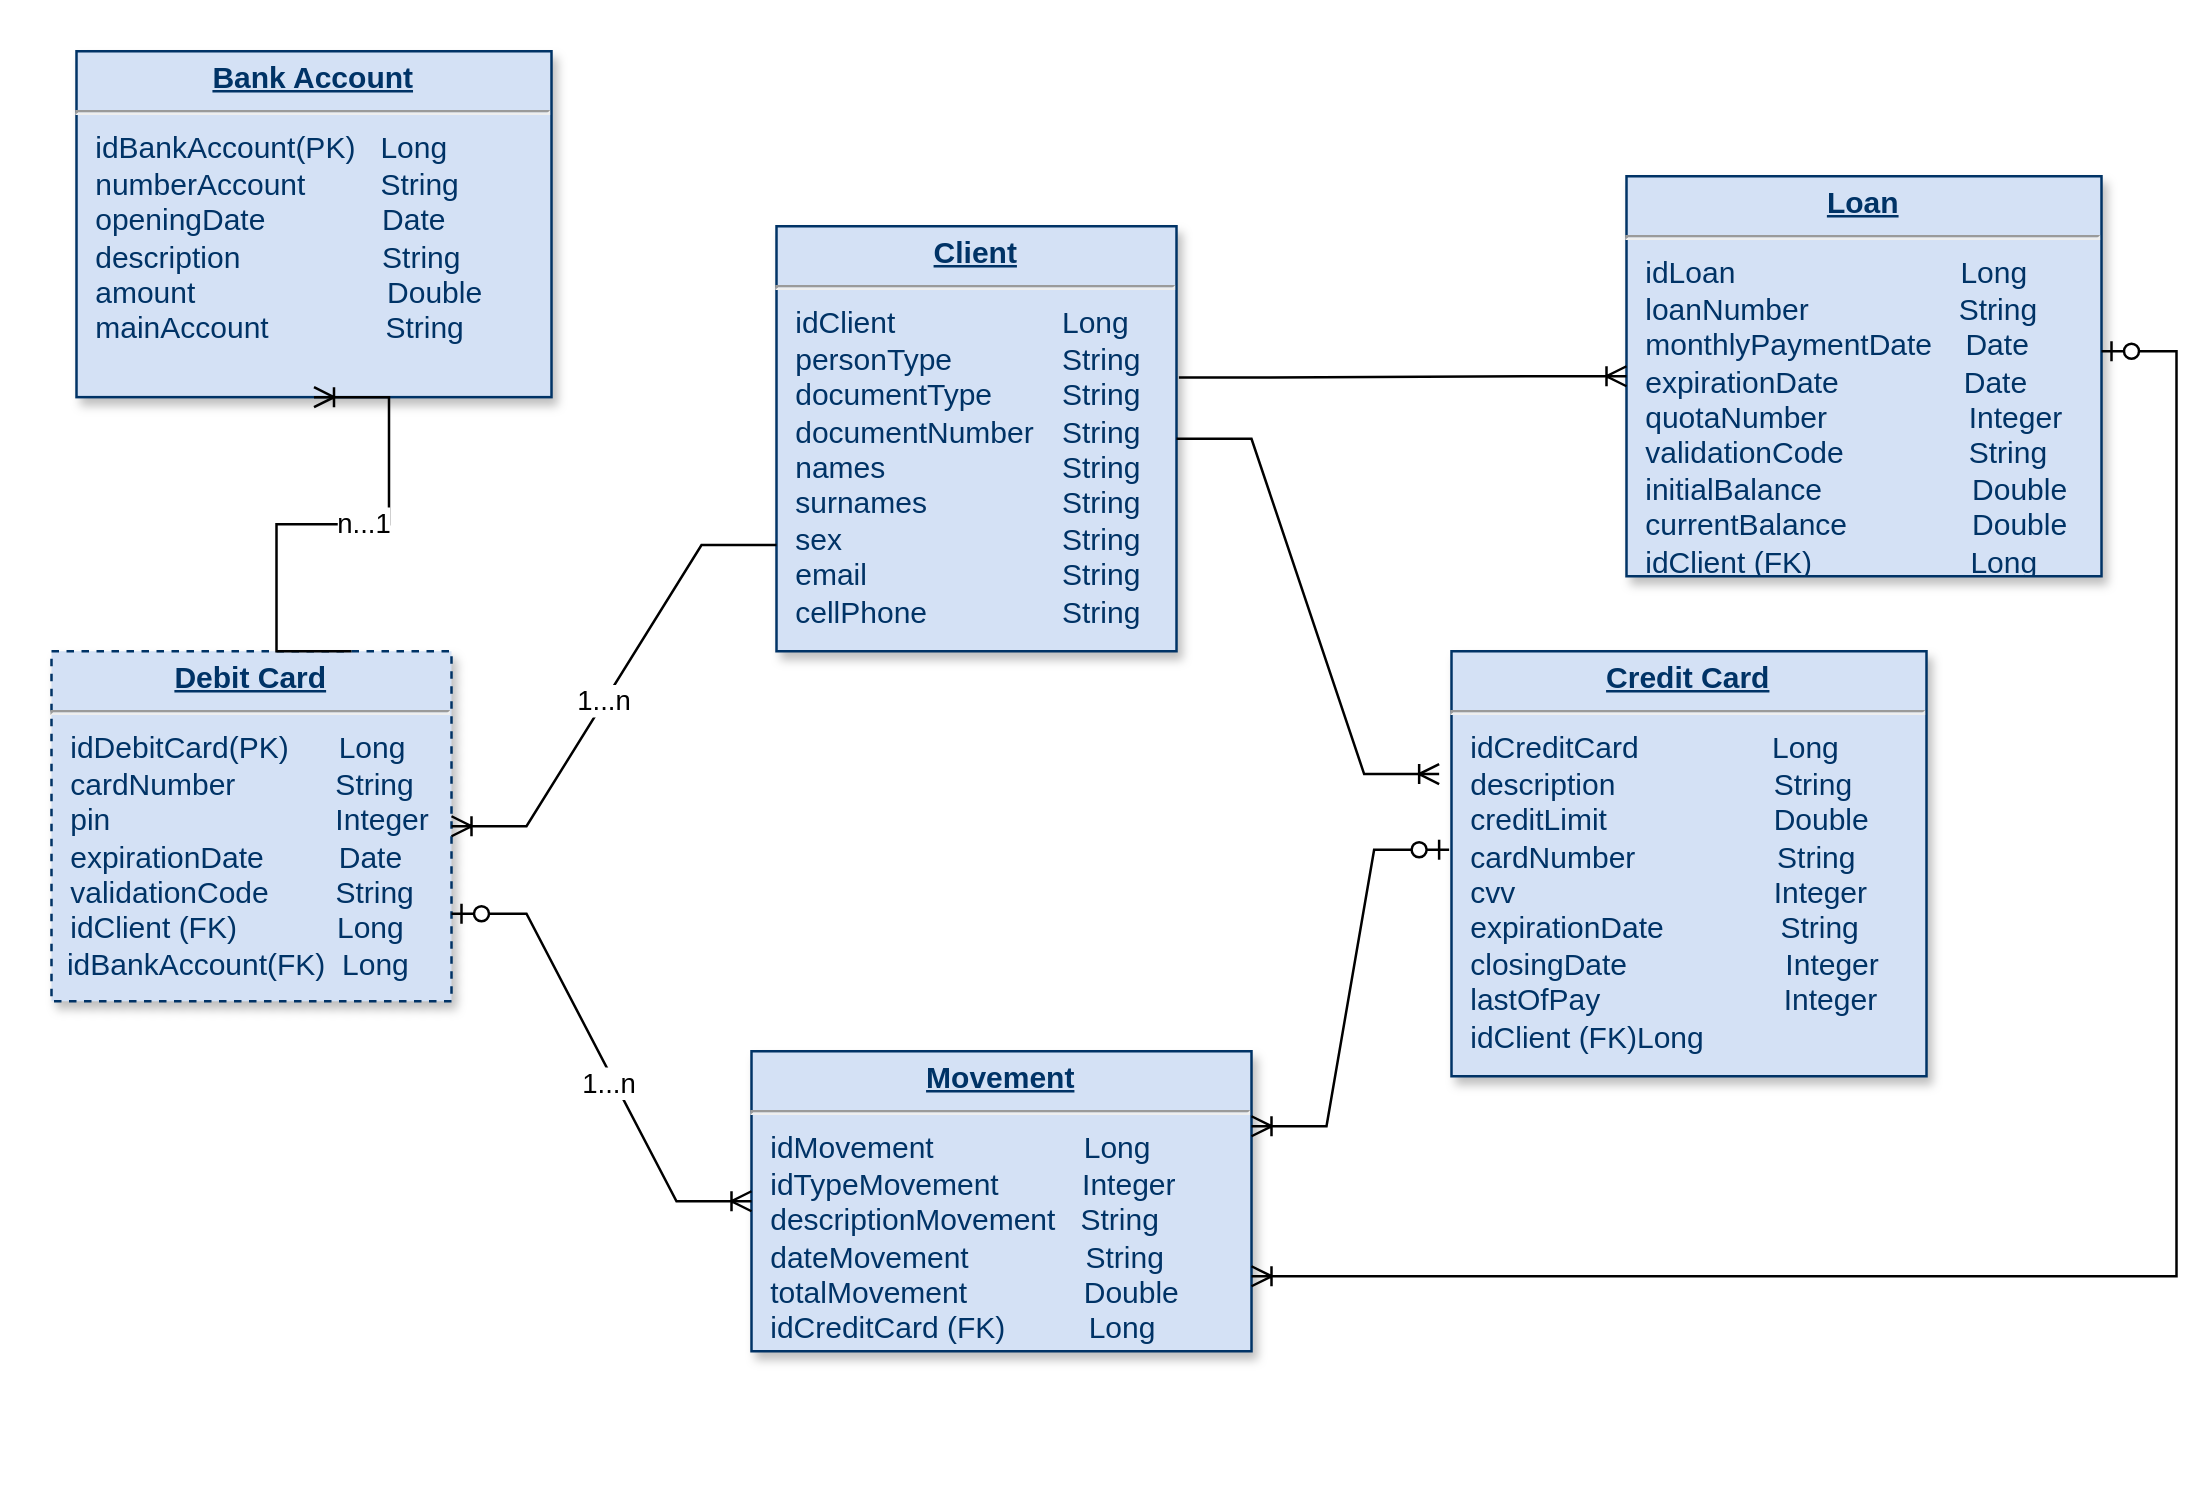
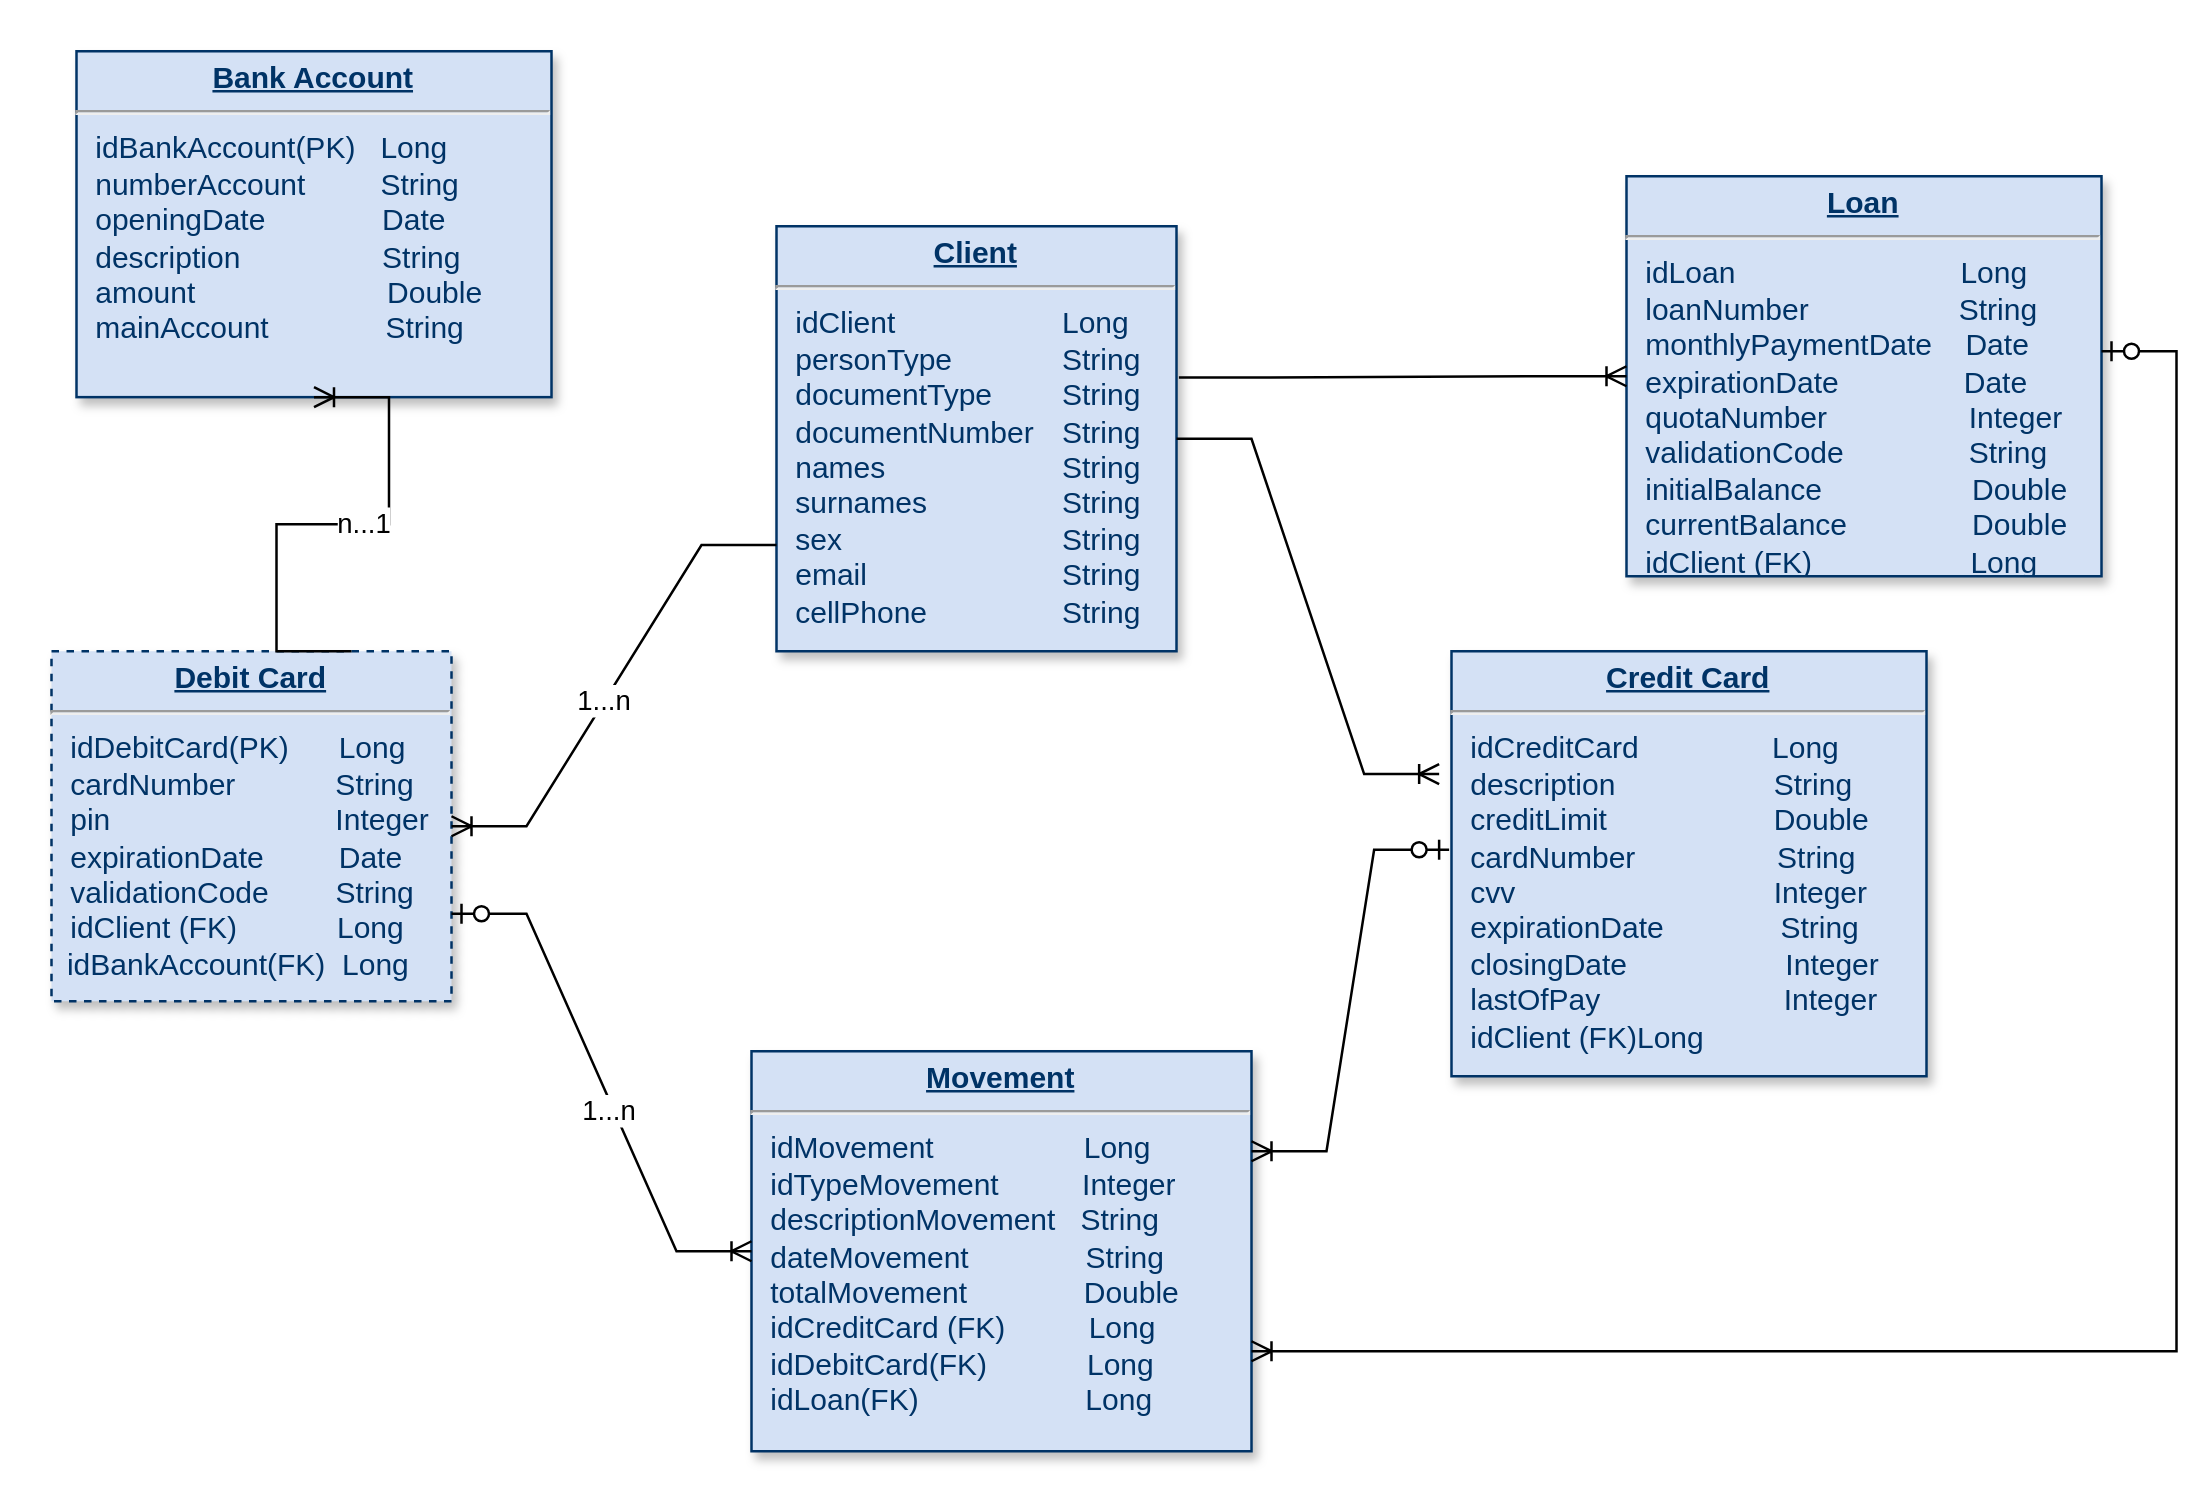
- <mxCell id="7" value="&lt;p style=&quot;margin: 0px; margin-top: 4px; text-align: center; text-decoration: underline;&quot;&gt;&lt;b&gt;Movement&lt;/b&gt;&lt;/p&gt;&lt;hr&gt;&lt;p style=&quot;margin: 0px; margin-left: 8px;&quot;&gt;idMovement&amp;nbsp; &amp;nbsp; &amp;nbsp; &amp;nbsp; &amp;nbsp; &amp;nbsp;&lt;span style=&quot;&quot;&gt;&amp;nbsp; &amp;nbsp; &amp;nbsp; &amp;nbsp;&lt;/span&gt;Long&lt;/p&gt;&lt;p style=&quot;margin: 0px; margin-left: 8px;&quot;&gt;&lt;span style=&quot;background-color: initial;&quot;&gt;idTypeMovement&lt;span style=&quot;&quot;&gt;&amp;nbsp; &amp;nbsp; &amp;nbsp; &amp;nbsp; &amp;nbsp;&amp;nbsp;&lt;/span&gt;&lt;span style=&quot;&quot;&gt;&lt;/span&gt;Integer&lt;/span&gt;&lt;/p&gt;&lt;p style=&quot;margin: 0px; margin-left: 8px;&quot;&gt;descriptionMovement&lt;span style=&quot;&quot;&gt;&amp;nbsp; &amp;nbsp;&lt;/span&gt;String&lt;/p&gt;&lt;p style=&quot;margin: 0px; margin-left: 8px;&quot;&gt;dateMovement&lt;span style=&quot;&quot;&gt;&amp;nbsp; &amp;nbsp; &amp;nbsp; &amp;nbsp; &amp;nbsp; &amp;nbsp; &amp;nbsp;&amp;nbsp;&lt;/span&gt;&lt;span style=&quot;&quot;&gt;&lt;/span&gt;String&lt;/p&gt;&lt;p style=&quot;margin: 0px; margin-left: 8px;&quot;&gt;totalMovement&lt;span style=&quot;&quot;&gt;&amp;nbsp; &amp;nbsp; &amp;nbsp; &amp;nbsp; &amp;nbsp; &amp;nbsp; &amp;nbsp;&amp;nbsp;&lt;/span&gt;&lt;span style=&quot;&quot;&gt;&lt;/span&gt;Double&lt;/p&gt;&lt;p style=&quot;margin: 0px; margin-left: 8px;&quot;&gt;idCreditCard&lt;span style=&quot;&quot;&gt;&amp;nbsp;(&lt;/span&gt;&lt;span style=&quot;&quot;&gt;&lt;/span&gt;&lt;span style=&quot;&quot;&gt;&lt;/span&gt;FK)&amp;nbsp; &amp;nbsp; &amp;nbsp; &amp;nbsp; &amp;nbsp; Long&lt;/p&gt;&lt;p style=&quot;margin: 0px; margin-left: 8px;&quot;&gt;idDebitCard(FK)&amp;nbsp; &amp;nbsp; &amp;nbsp; &amp;nbsp; &amp;nbsp; &amp;nbsp; Long&lt;br&gt;&lt;/p&gt;&lt;p style=&quot;margin: 0px; margin-left: 8px;&quot;&gt;idLoan(FK)&amp;nbsp; &amp;nbsp; &amp;nbsp; &amp;nbsp; &amp;nbsp; &amp;nbsp; &amp;nbsp; &amp;nbsp; &amp;nbsp; &amp;nbsp; Long&lt;br&gt;&lt;/p&gt;" style="verticalAlign=top;align=left;overflow=fill;fontSize=12;fontFamily=Helvetica;html=1;strokeColor=#003366;shadow=1;fillColor=#D4E1F5;fontColor=#003366" parent="1" vertex="1"><mxGeometry x="300" y="420" width="200" height="120" as="geometry" /></mxCell>
+ <mxCell id="7" value="&lt;p style=&quot;margin: 0px; margin-top: 4px; text-align: center; text-decoration: underline;&quot;&gt;&lt;b&gt;Movement&lt;/b&gt;&lt;/p&gt;&lt;hr&gt;&lt;p style=&quot;margin: 0px; margin-left: 8px;&quot;&gt;idMovement&amp;nbsp; &amp;nbsp; &amp;nbsp; &amp;nbsp; &amp;nbsp; &amp;nbsp;&lt;span style=&quot;&quot;&gt;&amp;nbsp; &amp;nbsp; &amp;nbsp; &amp;nbsp;&lt;/span&gt;Long&lt;/p&gt;&lt;p style=&quot;margin: 0px; margin-left: 8px;&quot;&gt;&lt;span style=&quot;background-color: initial;&quot;&gt;idTypeMovement&lt;span style=&quot;&quot;&gt;&amp;nbsp; &amp;nbsp; &amp;nbsp; &amp;nbsp; &amp;nbsp;&amp;nbsp;&lt;/span&gt;&lt;span style=&quot;&quot;&gt;&lt;/span&gt;Integer&lt;/span&gt;&lt;/p&gt;&lt;p style=&quot;margin: 0px; margin-left: 8px;&quot;&gt;descriptionMovement&lt;span style=&quot;&quot;&gt;&amp;nbsp; &amp;nbsp;&lt;/span&gt;String&lt;/p&gt;&lt;p style=&quot;margin: 0px; margin-left: 8px;&quot;&gt;dateMovement&lt;span style=&quot;&quot;&gt;&amp;nbsp; &amp;nbsp; &amp;nbsp; &amp;nbsp; &amp;nbsp; &amp;nbsp; &amp;nbsp;&amp;nbsp;&lt;/span&gt;&lt;span style=&quot;&quot;&gt;&lt;/span&gt;String&lt;/p&gt;&lt;p style=&quot;margin: 0px; margin-left: 8px;&quot;&gt;totalMovement&lt;span style=&quot;&quot;&gt;&amp;nbsp; &amp;nbsp; &amp;nbsp; &amp;nbsp; &amp;nbsp; &amp;nbsp; &amp;nbsp;&amp;nbsp;&lt;/span&gt;&lt;span style=&quot;&quot;&gt;&lt;/span&gt;Double&lt;/p&gt;&lt;p style=&quot;margin: 0px; margin-left: 8px;&quot;&gt;idCreditCard&lt;span style=&quot;&quot;&gt;&amp;nbsp;(&lt;/span&gt;&lt;span style=&quot;&quot;&gt;&lt;/span&gt;&lt;span style=&quot;&quot;&gt;&lt;/span&gt;FK)&amp;nbsp; &amp;nbsp; &amp;nbsp; &amp;nbsp; &amp;nbsp; Long&lt;/p&gt;&lt;p style=&quot;margin: 0px; margin-left: 8px;&quot;&gt;idDebitCard(FK)&amp;nbsp; &amp;nbsp; &amp;nbsp; &amp;nbsp; &amp;nbsp; &amp;nbsp; Long&lt;br&gt;&lt;/p&gt;&lt;p style=&quot;margin: 0px; margin-left: 8px;&quot;&gt;idLoan(FK)&amp;nbsp; &amp;nbsp; &amp;nbsp; &amp;nbsp; &amp;nbsp; &amp;nbsp; &amp;nbsp; &amp;nbsp; &amp;nbsp; &amp;nbsp; Long&lt;br&gt;&lt;/p&gt;" style="verticalAlign=top;align=left;overflow=fill;fontSize=12;fontFamily=Helvetica;html=1;strokeColor=#003366;shadow=1;fillColor=#D4E1F5;fontColor=#003366" parent="1" vertex="1"><mxGeometry x="300" y="420" width="200" height="160" as="geometry" /></mxCell>
